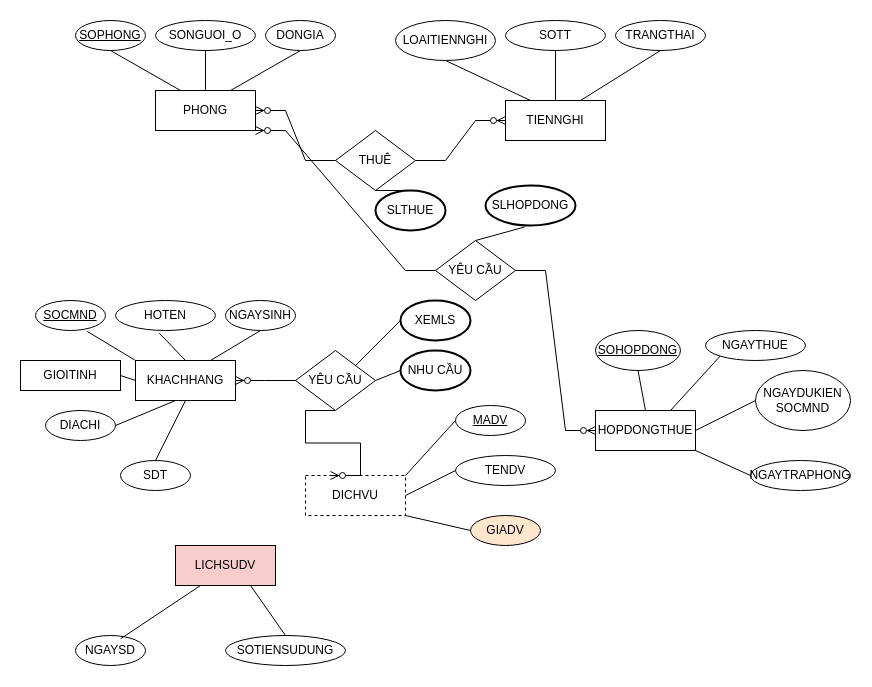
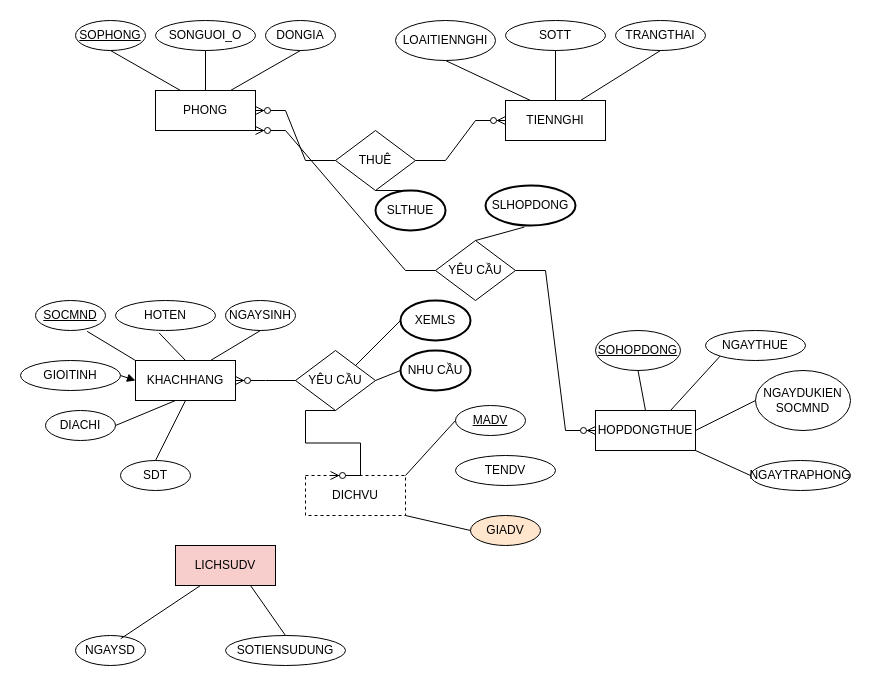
- <mxCell id="22" value="GIOITINH" style="whiteSpace=wrap;html=1;rounded=0;" parent="1" vertex="1"><mxGeometry x="20" y="360" width="100" height="30" as="geometry" /></mxCell>
+ <mxCell id="22" value="GIOITINH" style="ellipse;whiteSpace=wrap;html=1;" parent="1" vertex="1"><mxGeometry x="20" y="360" width="100" height="30" as="geometry" /></mxCell>
- <mxCell id="32" value="" style="endArrow=none;html=1;rounded=0;entryX=0;entryY=0.5;entryDx=0;entryDy=0;exitX=1;exitY=0.5;exitDx=0;exitDy=0;" parent="1" source="22" target="5" edge="1"><mxGeometry width="50" height="50" relative="1" as="geometry"><mxPoint x="135" y="470" as="sourcePoint" /><mxPoint x="185" y="420" as="targetPoint" /></mxGeometry></mxCell>
+ <mxCell id="32" value="" style="endArrow=block;html=1;rounded=0;entryX=0;entryY=0.5;entryDx=0;entryDy=0;exitX=1;exitY=0.5;exitDx=0;exitDy=0;" parent="1" source="22" target="5" edge="1"><mxGeometry width="50" height="50" relative="1" as="geometry"><mxPoint x="135" y="470" as="sourcePoint" /><mxPoint x="185" y="420" as="targetPoint" /></mxGeometry></mxCell>
- <mxCell id="59" value="" style="endArrow=none;html=1;rounded=0;entryX=0;entryY=0.5;entryDx=0;entryDy=0;exitX=1;exitY=0.5;exitDx=0;exitDy=0;" parent="1" source="54" target="56" edge="1"><mxGeometry width="50" height="50" relative="1" as="geometry"><mxPoint x="395" y="575" as="sourcePoint" /><mxPoint x="445" y="495" as="targetPoint" /></mxGeometry></mxCell>
